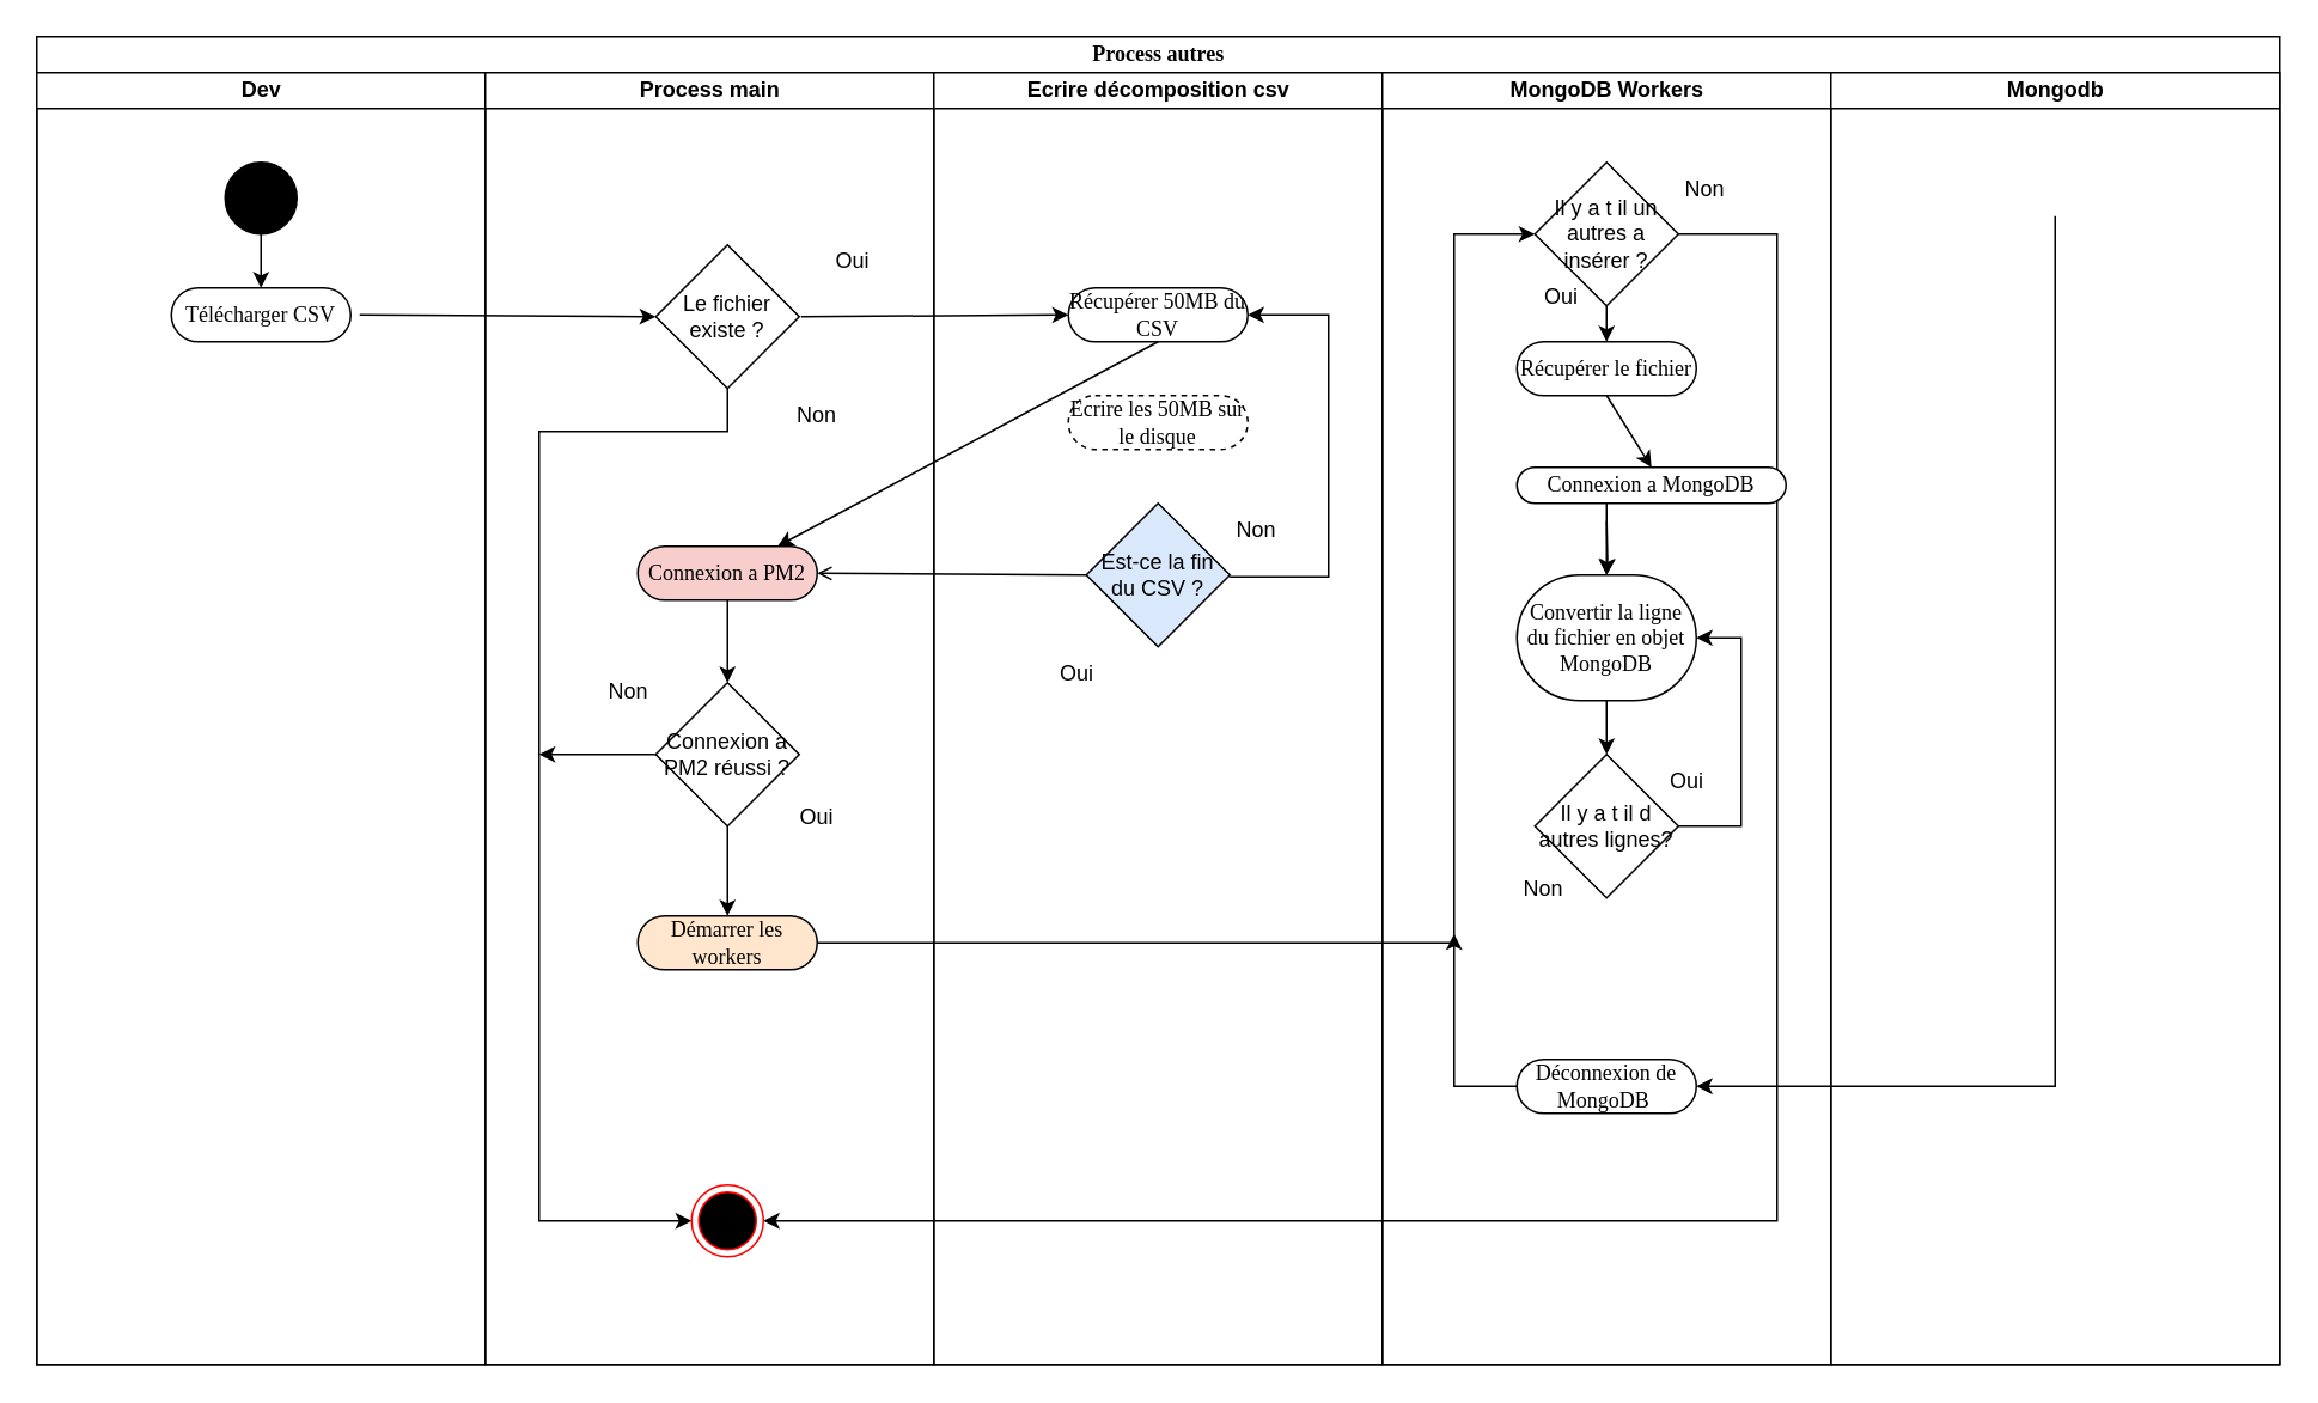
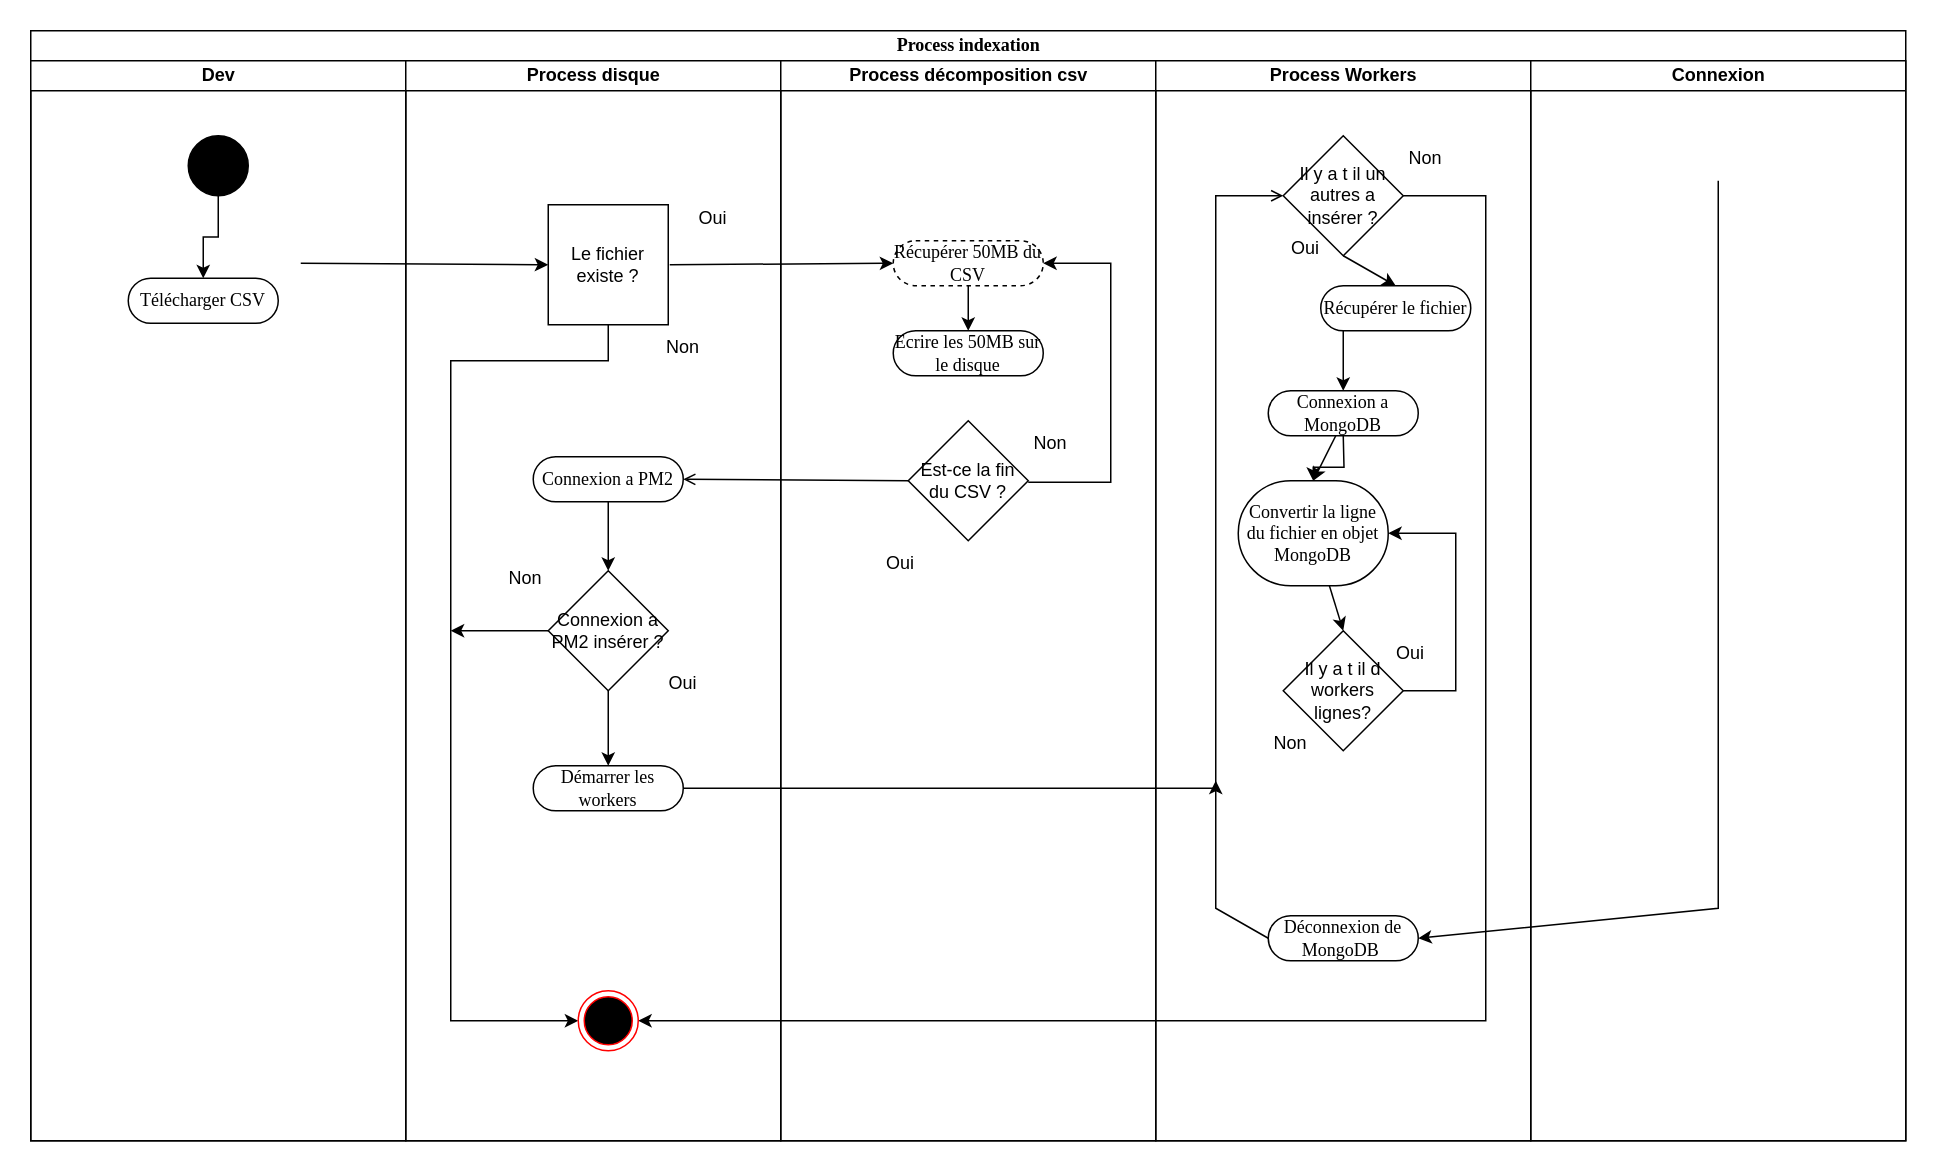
- <mxCell id="2" value="Process autres" style="swimlane;html=1;childLayout=stackLayout;startSize=20;rounded=0;shadow=0;comic=0;labelBackgroundColor=none;strokeWidth=1;fontFamily=Verdana;fontSize=12;align=center;" parent="1" vertex="1"><mxGeometry x="20" y="20" width="1250" height="740" as="geometry" /></mxCell>
+ <mxCell id="2" value="Process indexation" style="swimlane;html=1;childLayout=stackLayout;startSize=20;rounded=0;shadow=0;comic=0;labelBackgroundColor=none;strokeWidth=1;fontFamily=Verdana;fontSize=12;align=center;" parent="1" vertex="1"><mxGeometry x="20" y="20" width="1250" height="740" as="geometry" /></mxCell>
- <mxCell id="8" value="Process main" style="swimlane;html=1;startSize=20;" parent="2" vertex="1"><mxGeometry x="250" y="20" width="250" height="720" as="geometry" /></mxCell>
+ <mxCell id="8" value="Process disque" style="swimlane;html=1;startSize=20;" parent="2" vertex="1"><mxGeometry x="250" y="20" width="250" height="720" as="geometry" /></mxCell>
- <mxCell id="23" value="Ecrire décomposition csv" style="swimlane;html=1;startSize=20;" parent="2" vertex="1"><mxGeometry x="500" y="20" width="250" height="720" as="geometry" /></mxCell>
+ <mxCell id="23" value="Process décomposition csv" style="swimlane;html=1;startSize=20;" parent="2" vertex="1"><mxGeometry x="500" y="20" width="250" height="720" as="geometry" /></mxCell>
- <mxCell id="31" value="MongoDB Workers" style="swimlane;html=1;startSize=20;" parent="2" vertex="1"><mxGeometry x="750" y="20" width="250" height="720" as="geometry" /></mxCell>
+ <mxCell id="31" value="Process Workers" style="swimlane;html=1;startSize=20;" parent="2" vertex="1"><mxGeometry x="750" y="20" width="250" height="720" as="geometry" /></mxCell>
- <mxCell id="51" value="Mongodb" style="swimlane;html=1;startSize=20;" parent="2" vertex="1"><mxGeometry x="1000" y="20" width="250" height="720" as="geometry" /></mxCell>
+ <mxCell id="51" value="Connexion" style="swimlane;html=1;startSize=20;" parent="2" vertex="1"><mxGeometry x="1000" y="20" width="250" height="720" as="geometry" /></mxCell>
- <mxCell id="54" value="" style="endArrow=classic;html=1;rounded=0;exitX=1;exitY=0.5;exitDx=0;exitDy=0;entryX=0;entryY=0.5;entryDx=0;entryDy=0;" edge="1" parent="2" source="22" target="33"><mxGeometry width="50" height="50" relative="1" as="geometry"><mxPoint x="380" y="670" as="sourcePoint" /><mxPoint x="790" y="100" as="targetPoint" /><Array as="points"><mxPoint x="790" y="505" /><mxPoint x="790" y="110" /></Array></mxGeometry></mxCell>
+ <mxCell id="54" value="" style="endArrow=open;html=1;rounded=0;exitX=1;exitY=0.5;exitDx=0;exitDy=0;entryX=0;entryY=0.5;entryDx=0;entryDy=0;" edge="1" parent="2" source="22" target="33"><mxGeometry width="50" height="50" relative="1" as="geometry"><mxPoint x="380" y="670" as="sourcePoint" /><mxPoint x="790" y="100" as="targetPoint" /><Array as="points"><mxPoint x="790" y="505" /><mxPoint x="790" y="110" /></Array></mxGeometry></mxCell>
- <mxCell id="4" value="Télécharger CSV" style="rounded=1;whiteSpace=wrap;html=1;shadow=0;comic=0;labelBackgroundColor=none;strokeWidth=1;fontFamily=Verdana;fontSize=12;align=center;arcSize=50;" parent="3" vertex="1"><mxGeometry x="75" y="120" width="100" height="30" as="geometry" /></mxCell>
+ <mxCell id="4" value="Télécharger CSV" style="rounded=1;whiteSpace=wrap;html=1;shadow=0;comic=0;labelBackgroundColor=none;strokeWidth=1;fontFamily=Verdana;fontSize=12;align=center;arcSize=50;" parent="3" vertex="1"><mxGeometry x="65" y="145" width="100" height="30" as="geometry" /></mxCell>
- <mxCell id="24" value="Récupérer 50MB du CSV" style="rounded=1;whiteSpace=wrap;html=1;shadow=0;comic=0;labelBackgroundColor=none;strokeWidth=1;fontFamily=Verdana;fontSize=12;align=center;arcSize=50;" vertex="1" parent="23"><mxGeometry x="75" y="120" width="100" height="30" as="geometry" /></mxCell>
+ <mxCell id="24" value="Récupérer 50MB du CSV" style="rounded=1;whiteSpace=wrap;html=1;shadow=0;comic=0;labelBackgroundColor=none;strokeWidth=1;fontFamily=Verdana;fontSize=12;align=center;arcSize=50;dashed=1;" vertex="1" parent="23"><mxGeometry x="75" y="120" width="100" height="30" as="geometry" /></mxCell>
- <mxCell id="10" value="Le fichier existe ?" style="rhombus;whiteSpace=wrap;html=1;" vertex="1" parent="8"><mxGeometry x="95" y="96" width="80" height="80" as="geometry" /></mxCell>
+ <mxCell id="10" value="Le fichier existe ?" style="whiteSpace=wrap;html=1;rounded=0;" vertex="1" parent="8"><mxGeometry x="95" y="96" width="80" height="80" as="geometry" /></mxCell>
- <mxCell id="32" value="Récupérer le fichier" style="rounded=1;whiteSpace=wrap;html=1;shadow=0;comic=0;labelBackgroundColor=none;strokeWidth=1;fontFamily=Verdana;fontSize=12;align=center;arcSize=50;" vertex="1" parent="31"><mxGeometry x="75" y="150" width="100" height="30" as="geometry" /></mxCell>
+ <mxCell id="32" value="Récupérer le fichier" style="rounded=1;whiteSpace=wrap;html=1;shadow=0;comic=0;labelBackgroundColor=none;strokeWidth=1;fontFamily=Verdana;fontSize=12;align=center;arcSize=50;" vertex="1" parent="31"><mxGeometry x="110" y="150" width="100" height="30" as="geometry" /></mxCell>
- <mxCell id="25" value="Ecrire les 50MB sur le disque" style="rounded=1;whiteSpace=wrap;html=1;shadow=0;comic=0;labelBackgroundColor=none;strokeWidth=1;fontFamily=Verdana;fontSize=12;align=center;arcSize=50;dashed=1;" vertex="1" parent="23"><mxGeometry x="75" y="180" width="100" height="30" as="geometry" /></mxCell>
+ <mxCell id="25" value="Ecrire les 50MB sur le disque" style="rounded=1;whiteSpace=wrap;html=1;shadow=0;comic=0;labelBackgroundColor=none;strokeWidth=1;fontFamily=Verdana;fontSize=12;align=center;arcSize=50;" vertex="1" parent="23"><mxGeometry x="75" y="180" width="100" height="30" as="geometry" /></mxCell>
- <mxCell id="26" value="" style="endArrow=classic;html=1;rounded=0;exitX=0.5;exitY=1;exitDx=0;exitDy=0;" edge="1" parent="23" source="24" target="15"><mxGeometry width="50" height="50" relative="1" as="geometry"><mxPoint x="100" y="370" as="sourcePoint" /><mxPoint x="150" y="320" as="targetPoint" /></mxGeometry></mxCell>
+ <mxCell id="26" value="" style="endArrow=classic;html=1;rounded=0;exitX=0.5;exitY=1;exitDx=0;exitDy=0;entryX=0.5;entryY=0;entryDx=0;entryDy=0;" edge="1" parent="23" source="24" target="25"><mxGeometry width="50" height="50" relative="1" as="geometry"><mxPoint x="100" y="370" as="sourcePoint" /><mxPoint x="150" y="320" as="targetPoint" /></mxGeometry></mxCell>
- <mxCell id="46" value="Connexion a MongoDB" style="rounded=1;whiteSpace=wrap;html=1;shadow=0;comic=0;labelBackgroundColor=none;strokeWidth=1;fontFamily=Verdana;fontSize=12;align=center;arcSize=50;" vertex="1" parent="31"><mxGeometry x="75" y="220" width="150" height="20" as="geometry" /></mxCell>
+ <mxCell id="46" value="Connexion a MongoDB" style="rounded=1;whiteSpace=wrap;html=1;shadow=0;comic=0;labelBackgroundColor=none;strokeWidth=1;fontFamily=Verdana;fontSize=12;align=center;arcSize=50;" vertex="1" parent="31"><mxGeometry x="75" y="220" width="100" height="30" as="geometry" /></mxCell>
- <mxCell id="15" value="Connexion a PM2" style="rounded=1;whiteSpace=wrap;html=1;shadow=0;comic=0;labelBackgroundColor=none;strokeWidth=1;fontFamily=Verdana;fontSize=12;align=center;arcSize=50;fillColor=#f8cecc;" vertex="1" parent="8"><mxGeometry x="85" y="264" width="100" height="30" as="geometry" /></mxCell>
+ <mxCell id="15" value="Connexion a PM2" style="rounded=1;whiteSpace=wrap;html=1;shadow=0;comic=0;labelBackgroundColor=none;strokeWidth=1;fontFamily=Verdana;fontSize=12;align=center;arcSize=50;" vertex="1" parent="8"><mxGeometry x="85" y="264" width="100" height="30" as="geometry" /></mxCell>
- <mxCell id="27" value="Est-ce la fin du CSV ?" style="rhombus;whiteSpace=wrap;html=1;fillColor=#dae8fc;" vertex="1" parent="23"><mxGeometry x="85" y="240" width="80" height="80" as="geometry" /></mxCell>
+ <mxCell id="27" value="Est-ce la fin du CSV ?" style="rhombus;whiteSpace=wrap;html=1;" vertex="1" parent="23"><mxGeometry x="85" y="240" width="80" height="80" as="geometry" /></mxCell>
- <mxCell id="44" value="Convertir la ligne du fichier en objet MongoDB" style="rounded=1;whiteSpace=wrap;html=1;shadow=0;comic=0;labelBackgroundColor=none;strokeWidth=1;fontFamily=Verdana;fontSize=12;align=center;arcSize=50;" vertex="1" parent="31"><mxGeometry x="75" y="280" width="100" height="70" as="geometry" /></mxCell>
+ <mxCell id="44" value="Convertir la ligne du fichier en objet MongoDB" style="rounded=1;whiteSpace=wrap;html=1;shadow=0;comic=0;labelBackgroundColor=none;strokeWidth=1;fontFamily=Verdana;fontSize=12;align=center;arcSize=50;" vertex="1" parent="31"><mxGeometry x="55" y="280" width="100" height="70" as="geometry" /></mxCell>
- <mxCell id="16" value="Connexion a PM2 réussi ?" style="rhombus;whiteSpace=wrap;html=1;" vertex="1" parent="8"><mxGeometry x="95" y="340" width="80" height="80" as="geometry" /></mxCell>
+ <mxCell id="16" value="Connexion a PM2 insérer ?" style="rhombus;whiteSpace=wrap;html=1;" vertex="1" parent="8"><mxGeometry x="95" y="340" width="80" height="80" as="geometry" /></mxCell>
- <mxCell id="36" value="Il y a t il d autres lignes?" style="rhombus;whiteSpace=wrap;html=1;" vertex="1" parent="31"><mxGeometry x="85" y="380" width="80" height="80" as="geometry" /></mxCell>
+ <mxCell id="36" value="Il y a t il d workers lignes?" style="rhombus;whiteSpace=wrap;html=1;" vertex="1" parent="31"><mxGeometry x="85" y="380" width="80" height="80" as="geometry" /></mxCell>
- <mxCell id="22" value="Démarrer les workers" style="rounded=1;whiteSpace=wrap;html=1;shadow=0;comic=0;labelBackgroundColor=none;strokeWidth=1;fontFamily=Verdana;fontSize=12;align=center;arcSize=50;fillColor=#ffe6cc;" vertex="1" parent="8"><mxGeometry x="85" y="470" width="100" height="30" as="geometry" /></mxCell>
+ <mxCell id="22" value="Démarrer les workers" style="rounded=1;whiteSpace=wrap;html=1;shadow=0;comic=0;labelBackgroundColor=none;strokeWidth=1;fontFamily=Verdana;fontSize=12;align=center;arcSize=50;" vertex="1" parent="8"><mxGeometry x="85" y="470" width="100" height="30" as="geometry" /></mxCell>
- <mxCell id="42" value="Déconnexion de MongoDB&amp;nbsp;" style="rounded=1;whiteSpace=wrap;html=1;shadow=0;comic=0;labelBackgroundColor=none;strokeWidth=1;fontFamily=Verdana;fontSize=12;align=center;arcSize=50;" vertex="1" parent="31"><mxGeometry x="75" y="550" width="100" height="30" as="geometry" /></mxCell>
+ <mxCell id="42" value="Déconnexion de MongoDB&amp;nbsp;" style="rounded=1;whiteSpace=wrap;html=1;shadow=0;comic=0;labelBackgroundColor=none;strokeWidth=1;fontFamily=Verdana;fontSize=12;align=center;arcSize=50;" vertex="1" parent="31"><mxGeometry x="75" y="570" width="100" height="30" as="geometry" /></mxCell>
